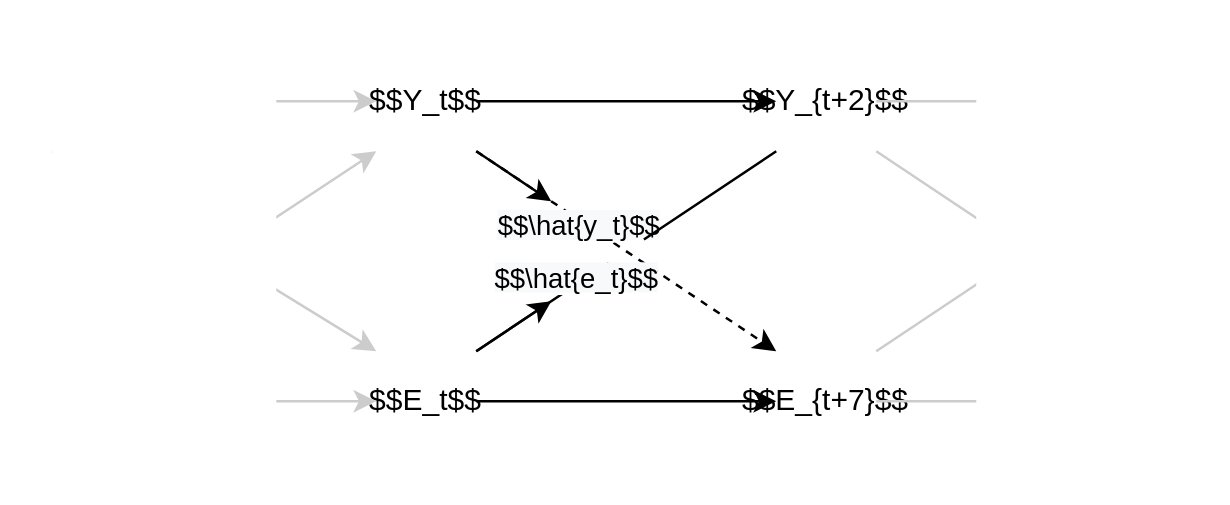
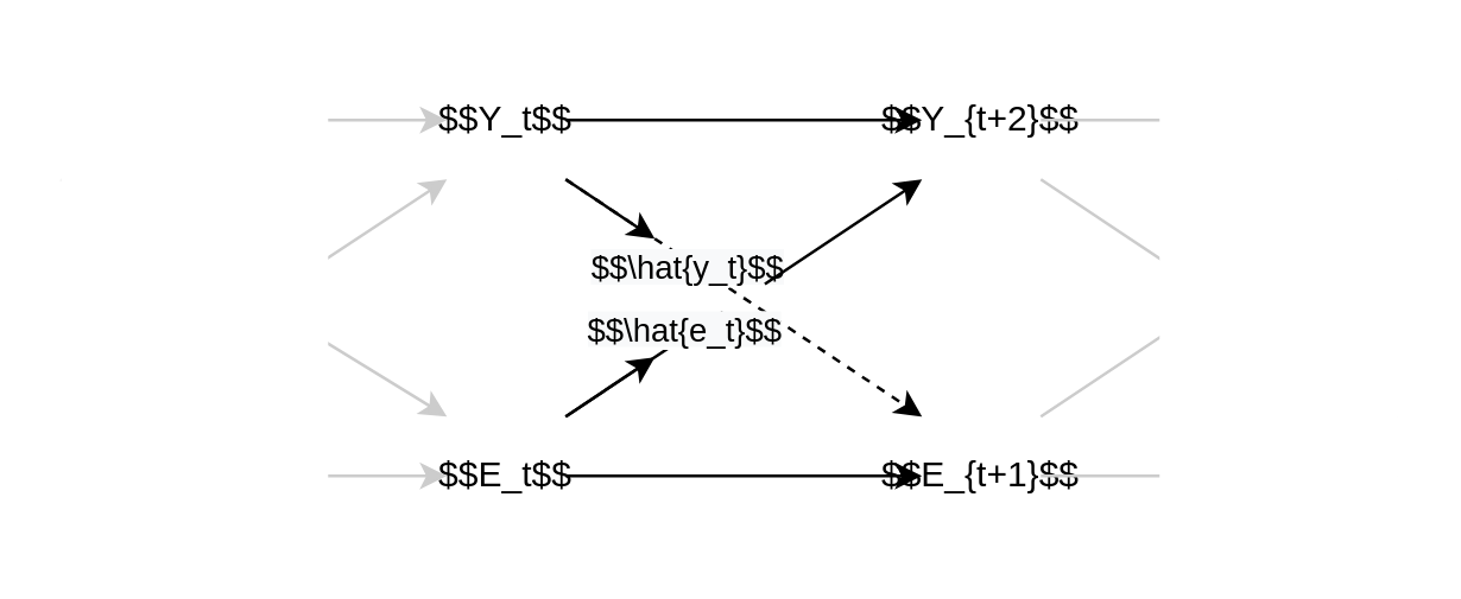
- <mxCell id="16" style="rounded=0;orthogonalLoop=1;jettySize=auto;html=1;exitX=1;exitY=0;exitDx=0;exitDy=0;entryX=0;entryY=1;entryDx=0;entryDy=0;entryPerimeter=0;jumpStyle=gap;jumpSize=17;endArrow=none;" parent="1" source="6" target="4" edge="1"><mxGeometry relative="1" as="geometry" /></mxCell>
+ <mxCell id="16" style="rounded=0;orthogonalLoop=1;jettySize=auto;html=1;exitX=1;exitY=0;exitDx=0;exitDy=0;entryX=0;entryY=1;entryDx=0;entryDy=0;entryPerimeter=0;jumpStyle=gap;jumpSize=17;" parent="1" source="6" target="4" edge="1"><mxGeometry relative="1" as="geometry" /></mxCell>
- <mxCell id="7" value="$$E_{t+7}$$" style="text;html=1;strokeColor=none;fillColor=none;align=center;verticalAlign=middle;whiteSpace=wrap;rounded=0;" parent="1" vertex="1"><mxGeometry x="310" y="140" width="40" height="40" as="geometry" /></mxCell>
+ <mxCell id="7" value="$$E_{t+1}$$" style="text;html=1;strokeColor=none;fillColor=none;align=center;verticalAlign=middle;whiteSpace=wrap;rounded=0;" parent="1" vertex="1"><mxGeometry x="310" y="140" width="40" height="40" as="geometry" /></mxCell>
